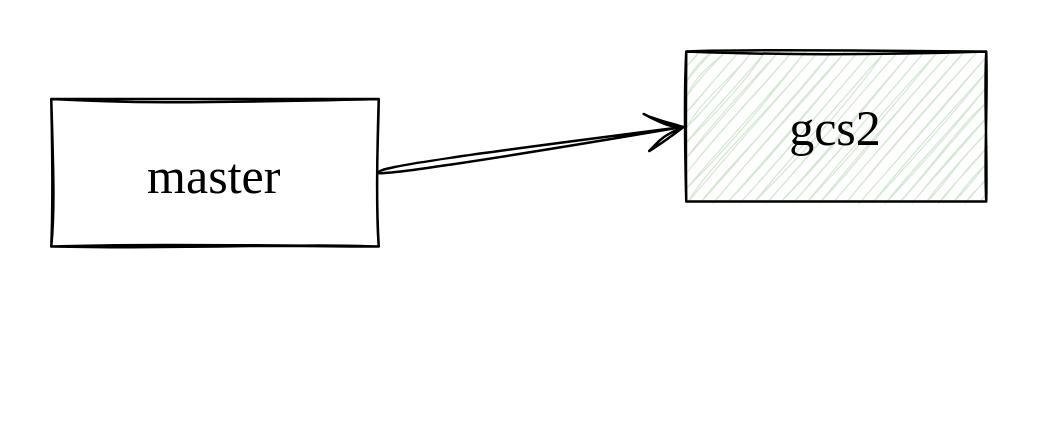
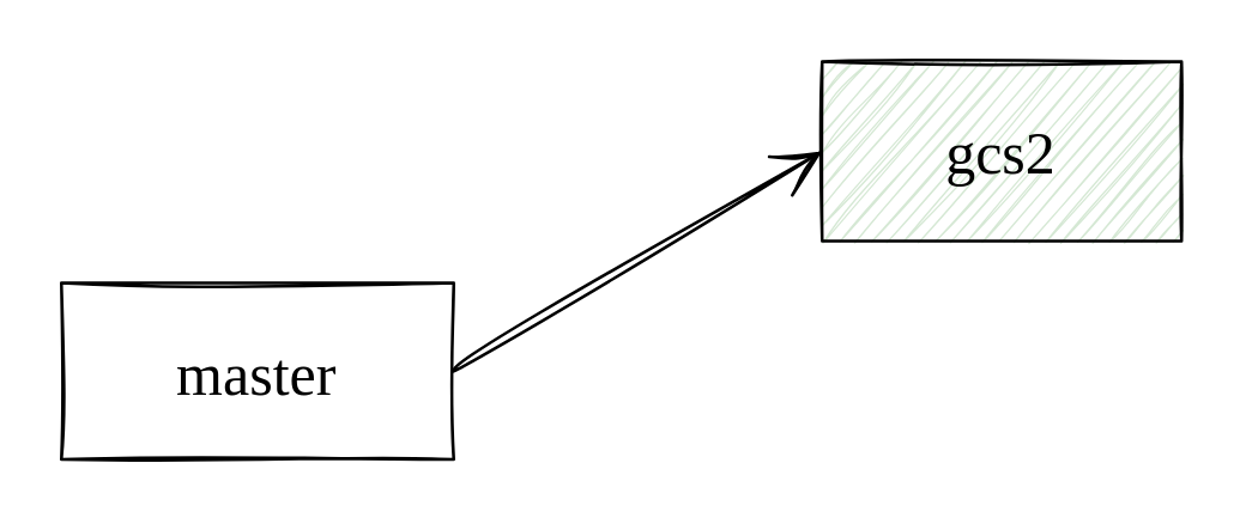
- <mxCell id="3" value="master" style="rounded=0;whiteSpace=wrap;html=1;sketch=1;hachureGap=4;fontFamily=Architects Daughter;fontSource=https%3A%2F%2Ffonts.googleapis.com%2Fcss%3Ffamily%3DArchitects%2BDaughter;fontSize=20;" vertex="1" parent="1"><mxGeometry x="20" y="39" width="131" height="59" as="geometry" /></mxCell>
+ <mxCell id="3" value="master" style="rounded=0;whiteSpace=wrap;html=1;sketch=1;hachureGap=4;fontFamily=Architects Daughter;fontSource=https%3A%2F%2Ffonts.googleapis.com%2Fcss%3Ffamily%3DArchitects%2BDaughter;fontSize=20;" vertex="1" parent="1"><mxGeometry x="20" y="94" width="131" height="59" as="geometry" /></mxCell>
